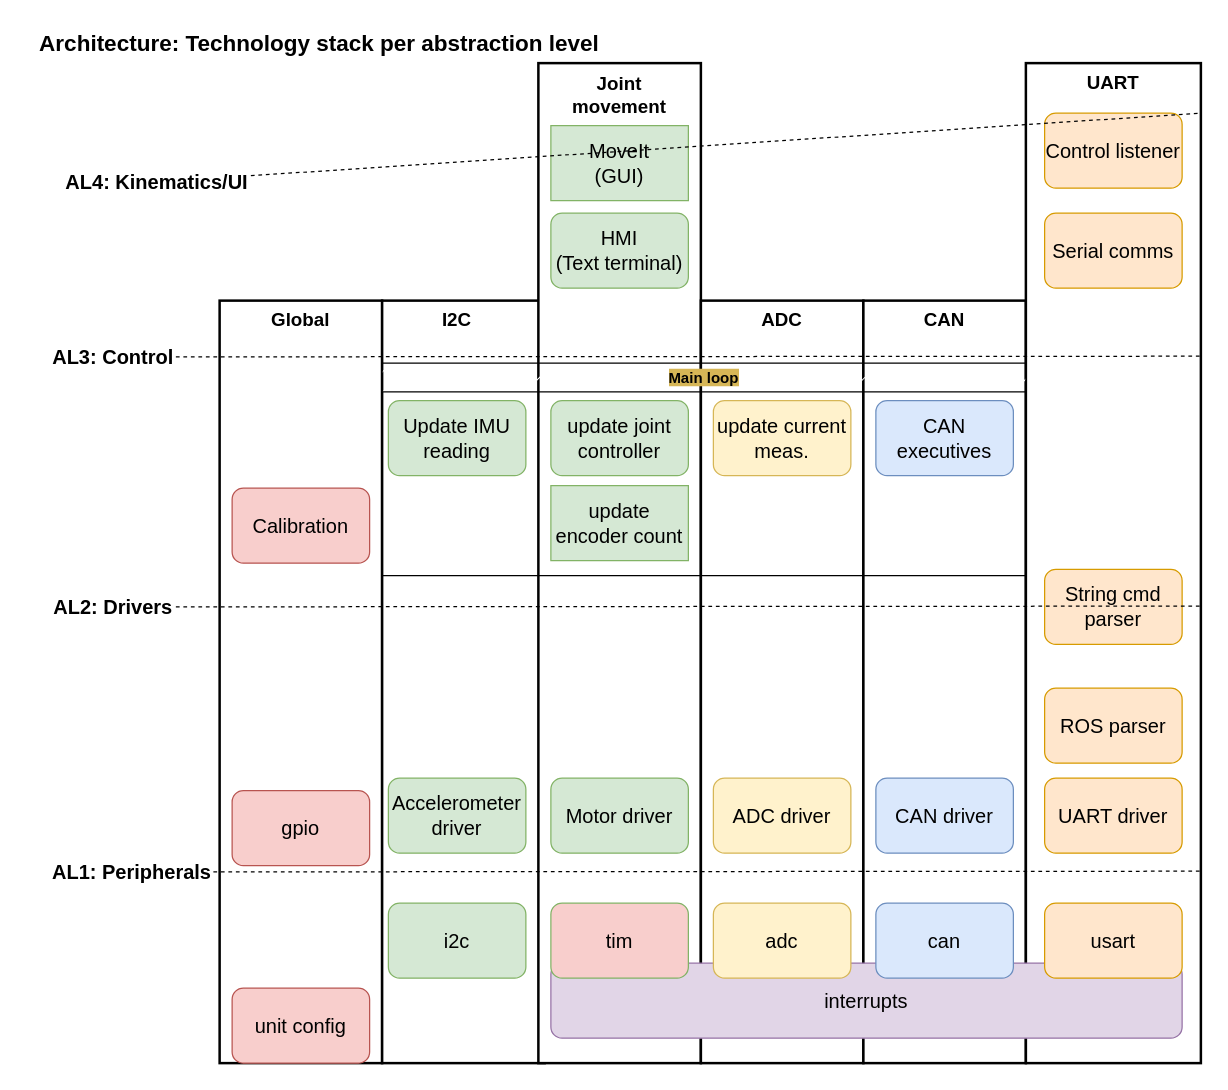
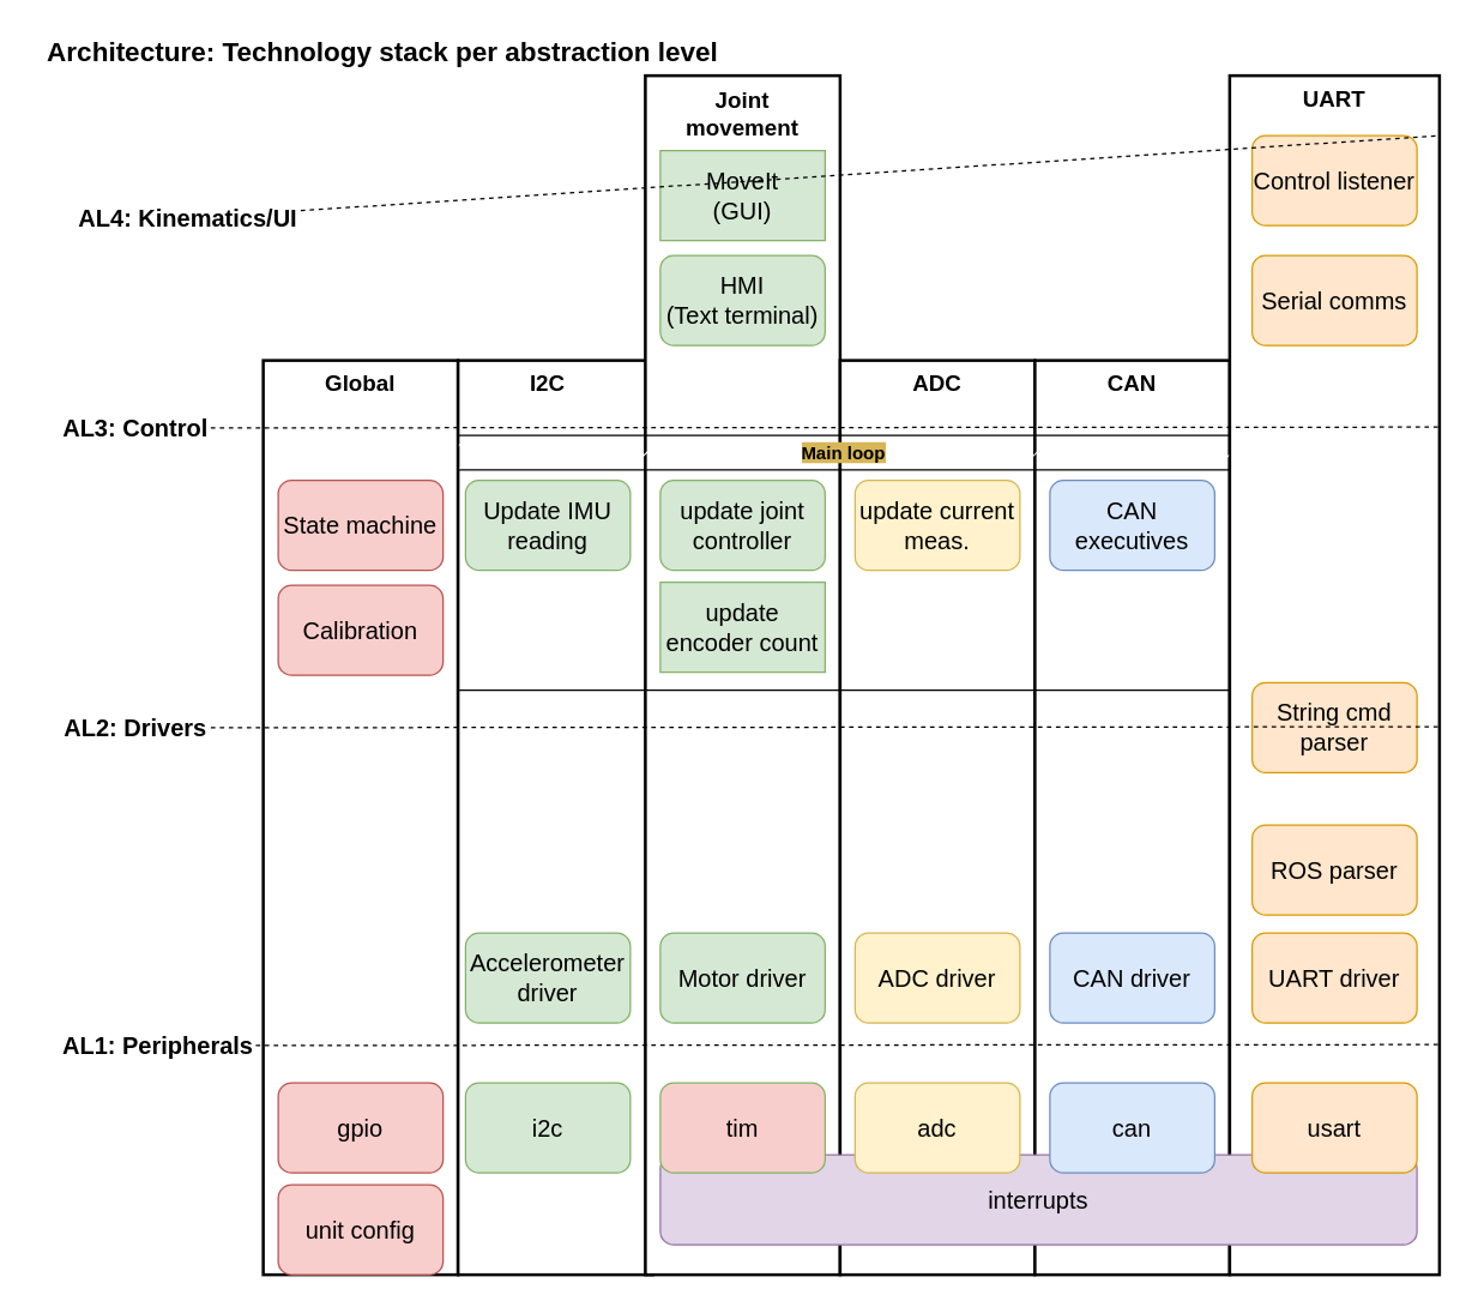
+ <mxCell id="48" value="State machine" style="rounded=1;whiteSpace=wrap;html=1;fillColor=#f8cecc;strokeColor=#b85450;fontSize=16;" parent="1" vertex="1"><mxGeometry x="185" y="320" width="110" height="60" as="geometry" /></mxCell>
- <mxCell id="33" value="gpio" style="rounded=1;whiteSpace=wrap;html=1;fillColor=#f8cecc;strokeColor=#b85450;fontSize=16;" parent="1" vertex="1"><mxGeometry x="185" y="632" width="110" height="60" as="geometry" /></mxCell>
+ <mxCell id="33" value="gpio" style="rounded=1;whiteSpace=wrap;html=1;fillColor=#f8cecc;strokeColor=#b85450;fontSize=16;" parent="1" vertex="1"><mxGeometry x="185" y="722" width="110" height="60" as="geometry" /></mxCell>
